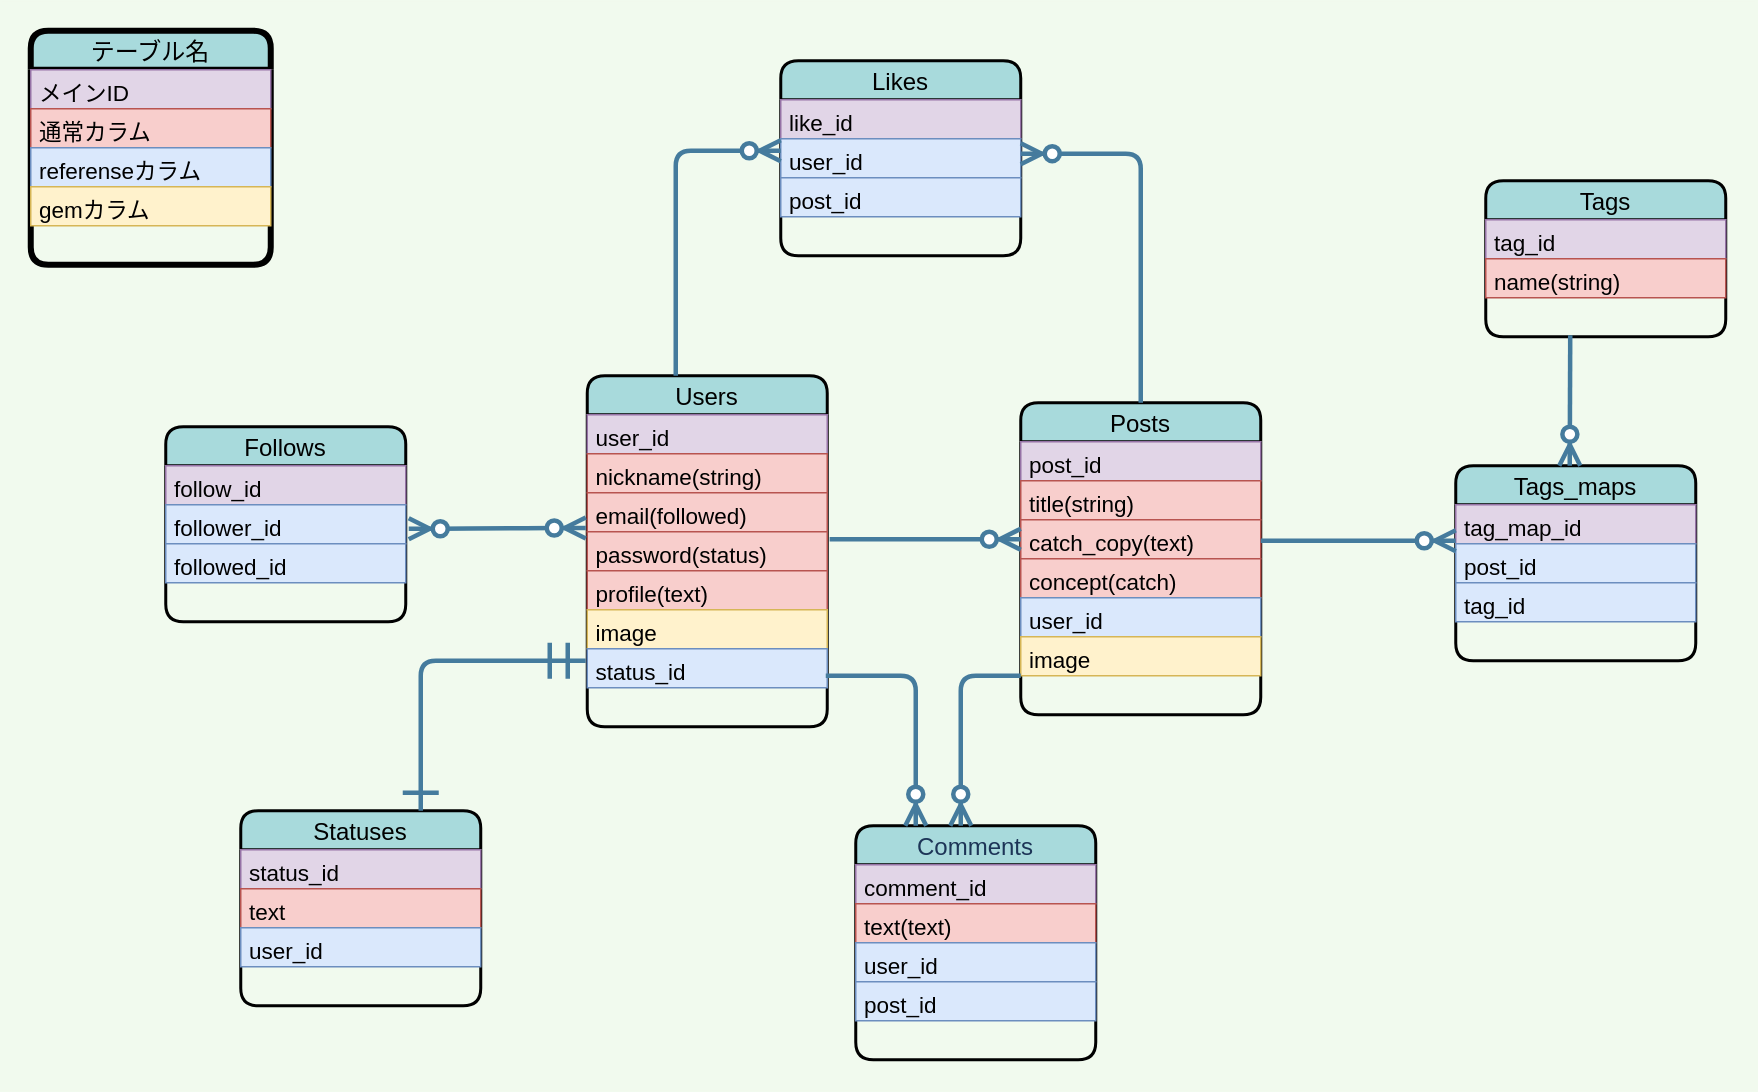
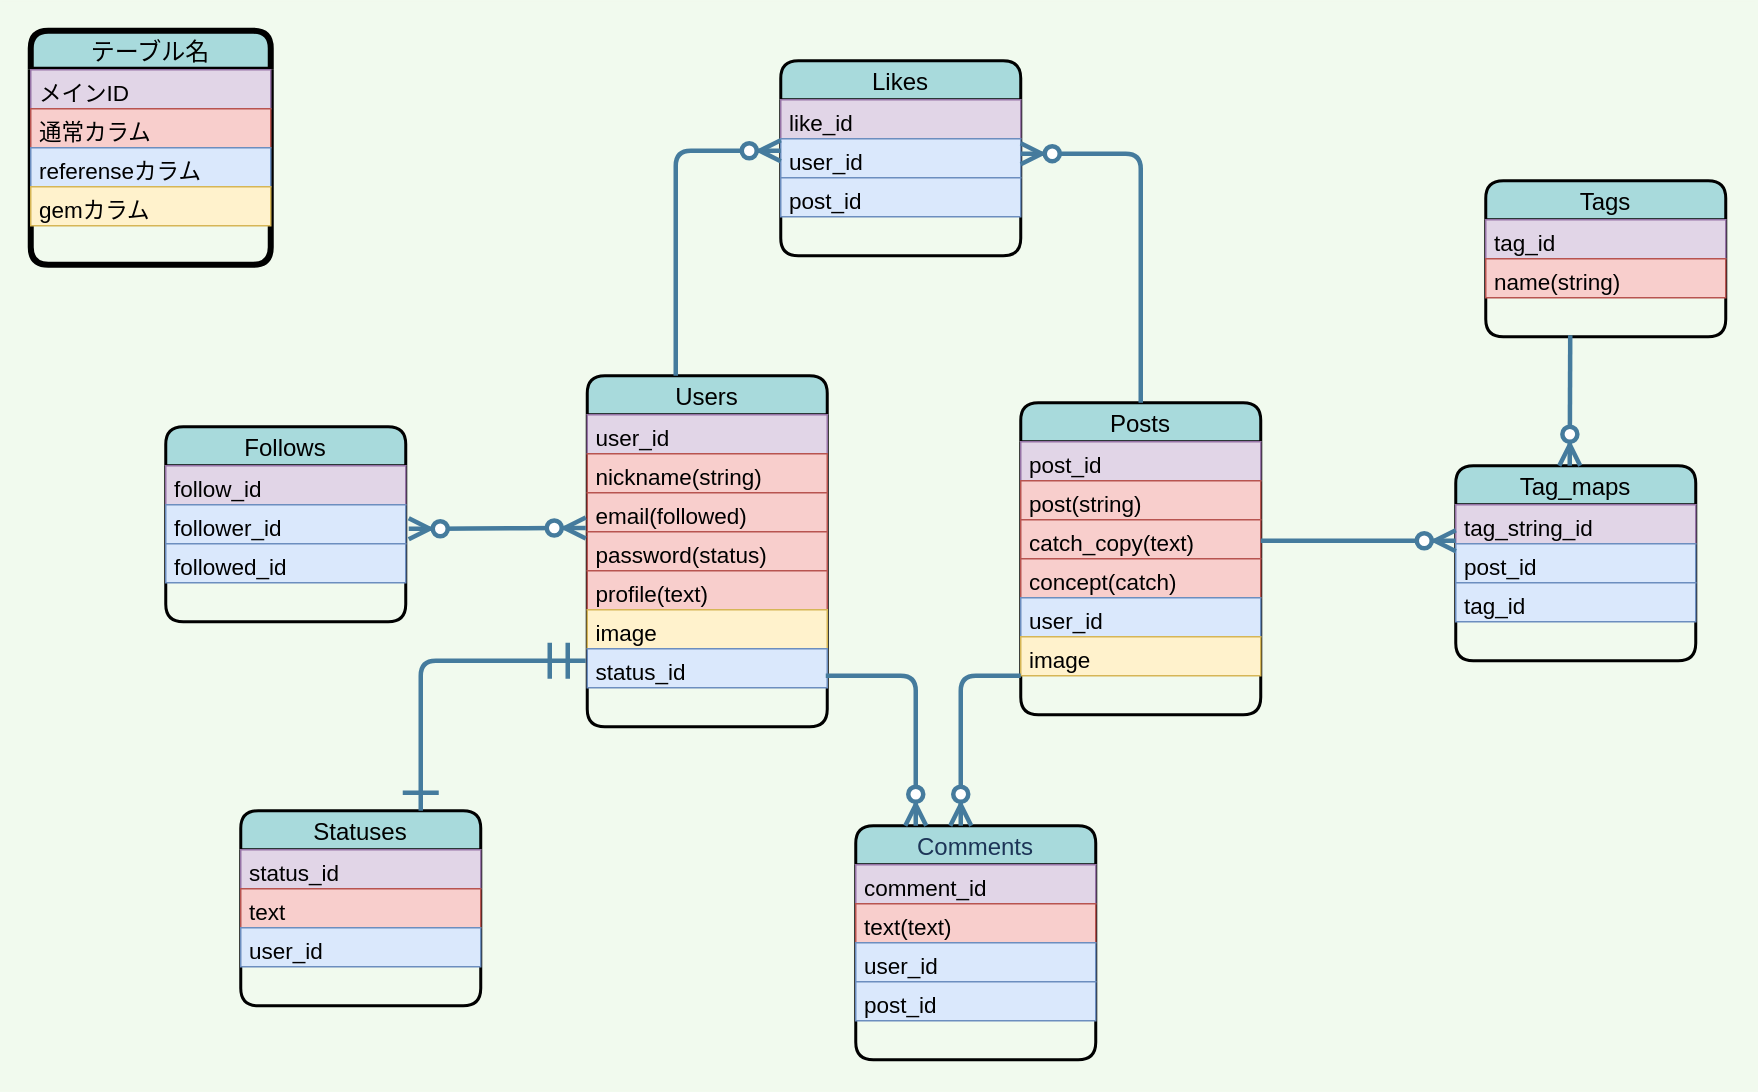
- <mxCell id="19" value="Tags_maps" style="swimlane;fontStyle=0;childLayout=stackLayout;horizontal=1;startSize=26;horizontalStack=0;resizeParent=1;resizeParentMax=0;resizeLast=0;collapsible=1;marginBottom=0;rounded=1;shadow=0;dashed=0;sketch=0;fontSize=16;strokeWidth=2;fillColor=#A8DADC;fontColor=#000000;strokeColor=#000000;" parent="1" vertex="1"><mxGeometry x="970" y="310" width="160" height="130" as="geometry" /></mxCell>
+ <mxCell id="19" value="Tag_maps" style="swimlane;fontStyle=0;childLayout=stackLayout;horizontal=1;startSize=26;horizontalStack=0;resizeParent=1;resizeParentMax=0;resizeLast=0;collapsible=1;marginBottom=0;rounded=1;shadow=0;dashed=0;sketch=0;fontSize=16;strokeWidth=2;fillColor=#A8DADC;fontColor=#000000;strokeColor=#000000;" parent="1" vertex="1"><mxGeometry x="970" y="310" width="160" height="130" as="geometry" /></mxCell>
- <mxCell id="13" value="title(string)" style="text;strokeColor=#b85450;fillColor=#f8cecc;align=left;verticalAlign=top;spacingLeft=4;spacingRight=4;overflow=hidden;rotatable=0;points=[[0,0.5],[1,0.5]];portConstraint=eastwest;fontColor=#000000;fontSize=15;" parent="11" vertex="1"><mxGeometry y="52" width="160" height="26" as="geometry" /></mxCell>
+ <mxCell id="13" value="post(string)" style="text;strokeColor=#b85450;fillColor=#f8cecc;align=left;verticalAlign=top;spacingLeft=4;spacingRight=4;overflow=hidden;rotatable=0;points=[[0,0.5],[1,0.5]];portConstraint=eastwest;fontColor=#000000;fontSize=15;" parent="11" vertex="1"><mxGeometry y="52" width="160" height="26" as="geometry" /></mxCell>
- <mxCell id="20" value="tag_map_id" style="text;strokeColor=#9673a6;fillColor=#e1d5e7;align=left;verticalAlign=top;spacingLeft=4;spacingRight=4;overflow=hidden;rotatable=0;points=[[0,0.5],[1,0.5]];portConstraint=eastwest;fontColor=#000000;fontSize=15;" parent="19" vertex="1"><mxGeometry y="26" width="160" height="26" as="geometry" /></mxCell>
+ <mxCell id="20" value="tag_string_id" style="text;strokeColor=#9673a6;fillColor=#e1d5e7;align=left;verticalAlign=top;spacingLeft=4;spacingRight=4;overflow=hidden;rotatable=0;points=[[0,0.5],[1,0.5]];portConstraint=eastwest;fontColor=#000000;fontSize=15;" parent="19" vertex="1"><mxGeometry y="26" width="160" height="26" as="geometry" /></mxCell>
- <mxCell id="55" value="" style="edgeStyle=entityRelationEdgeStyle;fontSize=15;html=1;endArrow=ERzeroToMany;endFill=1;fontFamily=Verdana;startSize=20;strokeColor=#457B9D;fillColor=#A8DADC;entryX=0;entryY=0.5;entryDx=0;entryDy=0;strokeWidth=3;exitX=1.01;exitY=0.192;exitDx=0;exitDy=0;exitPerimeter=0;startArrow=none;startFill=0;endSize=10;fontColor=#000000;" parent="1" source="6" target="14" edge="1"><mxGeometry width="100" height="100" relative="1" as="geometry"><mxPoint x="540" y="360" as="sourcePoint" /><mxPoint x="640" y="260" as="targetPoint" /></mxGeometry></mxCell>
